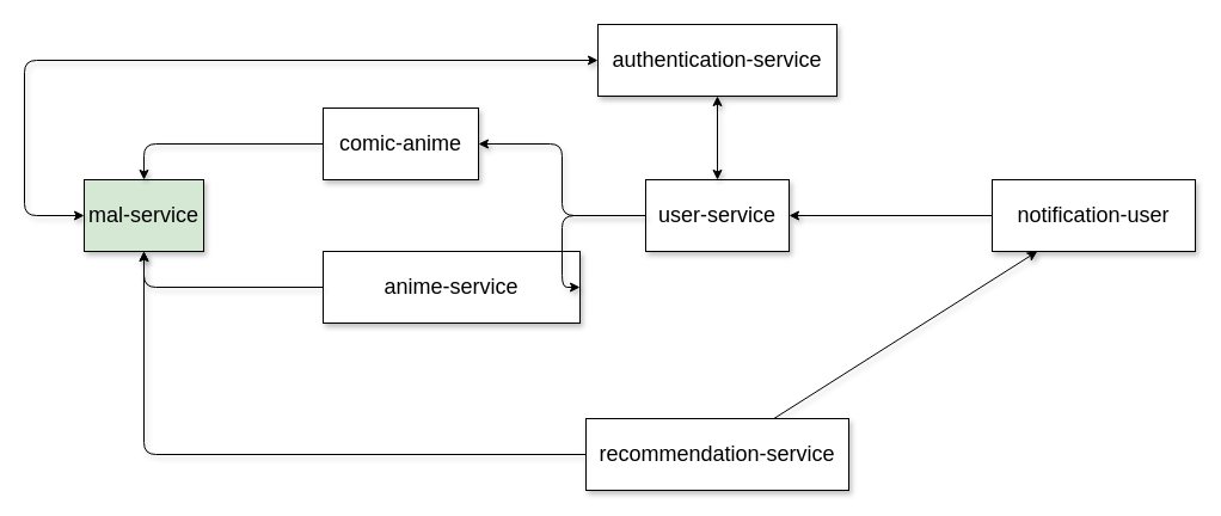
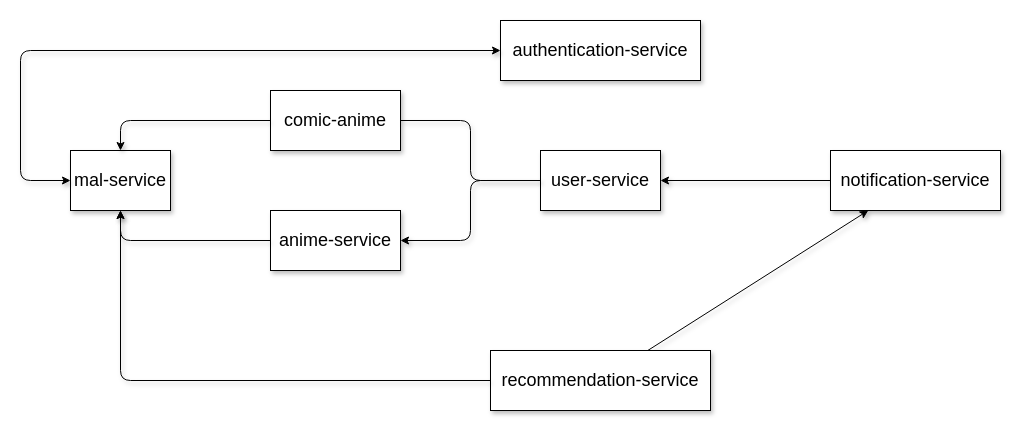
- <mxCell id="18" value="" style="endArrow=classic;startArrow=classic;html=1;fontSize=18;exitX=0.5;exitY=1;exitDx=0;exitDy=0;entryX=0.5;entryY=0;entryDx=0;entryDy=0;shadow=1;" parent="2" source="4" target="3" edge="1"><mxGeometry width="50" height="50" relative="1" as="geometry"><mxPoint x="480" y="360" as="sourcePoint" /><mxPoint x="530" y="310" as="targetPoint" /></mxGeometry></mxCell>
- <mxCell id="6" style="edgeStyle=none;html=1;entryX=1;entryY=0.5;entryDx=0;entryDy=0;fontSize=18;shadow=1;" parent="2" source="3" target="5" edge="1"><mxGeometry relative="1" as="geometry"><Array as="points"><mxPoint x="450" y="160" /><mxPoint x="450" y="100" /></Array></mxGeometry></mxCell>
+ <mxCell id="6" style="edgeStyle=none;html=1;entryX=1;entryY=0.5;entryDx=0;entryDy=0;fontSize=18;shadow=1;endArrow=none;" parent="2" source="3" target="5" edge="1"><mxGeometry relative="1" as="geometry"><Array as="points"><mxPoint x="450" y="160" /><mxPoint x="450" y="100" /></Array></mxGeometry></mxCell>
- <mxCell id="13" value="mal-service" style="rounded=0;whiteSpace=wrap;html=1;fontSize=18;shadow=1;fillColor=#d5e8d4;" parent="2" vertex="1"><mxGeometry x="50" y="130" width="100" height="60" as="geometry" /></mxCell>
+ <mxCell id="13" value="mal-service" style="rounded=0;whiteSpace=wrap;html=1;fontSize=18;shadow=1;" parent="2" vertex="1"><mxGeometry x="50" y="130" width="100" height="60" as="geometry" /></mxCell>
- <mxCell id="10" value="notification-user" style="rounded=0;whiteSpace=wrap;html=1;fontSize=18;shadow=1;" parent="2" vertex="1"><mxGeometry x="810" y="130" width="170" height="60" as="geometry" /></mxCell>
+ <mxCell id="10" value="notification-service" style="rounded=0;whiteSpace=wrap;html=1;fontSize=18;shadow=1;" parent="2" vertex="1"><mxGeometry x="810" y="130" width="170" height="60" as="geometry" /></mxCell>
- <mxCell id="7" value="anime-service" style="rounded=0;whiteSpace=wrap;html=1;fontSize=18;shadow=1;" parent="2" vertex="1"><mxGeometry x="250" y="190" width="215" height="60" as="geometry" /></mxCell>
+ <mxCell id="7" value="anime-service" style="rounded=0;whiteSpace=wrap;html=1;fontSize=18;shadow=1;" parent="2" vertex="1"><mxGeometry x="250" y="190" width="130" height="60" as="geometry" /></mxCell>
